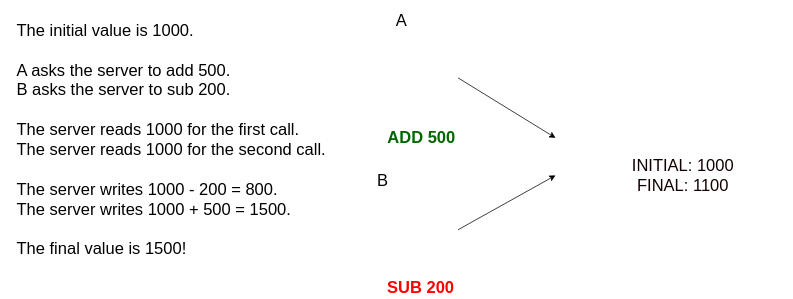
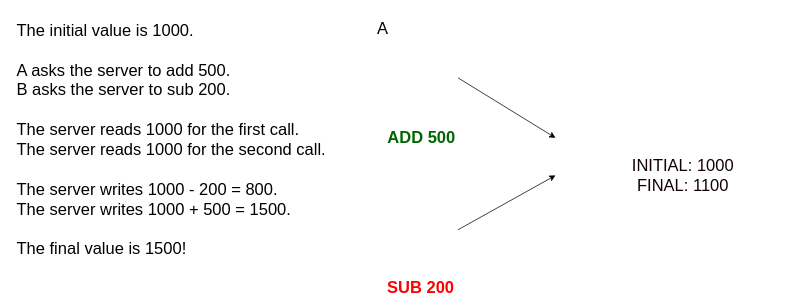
- <mxCell id="12" value="A" style="text;html=1;strokeColor=none;fillColor=none;align=center;verticalAlign=middle;whiteSpace=wrap;rounded=0;fontSize=22;fontColor=#000000;" vertex="1" parent="1"><mxGeometry x="505" y="13" width="60" height="30" as="geometry" /></mxCell>
+ <mxCell id="12" value="A" style="text;html=1;strokeColor=none;fillColor=none;align=center;verticalAlign=middle;whiteSpace=wrap;rounded=0;fontSize=22;fontColor=#000000;" vertex="1" parent="1"><mxGeometry x="480" y="23" width="60" height="30" as="geometry" /></mxCell>
- <mxCell id="13" value="B" style="text;html=1;strokeColor=none;fillColor=none;align=center;verticalAlign=middle;whiteSpace=wrap;rounded=0;fontSize=22;fontColor=#000000;" vertex="1" parent="1"><mxGeometry x="480" y="225.5" width="60" height="30" as="geometry" /></mxCell>
